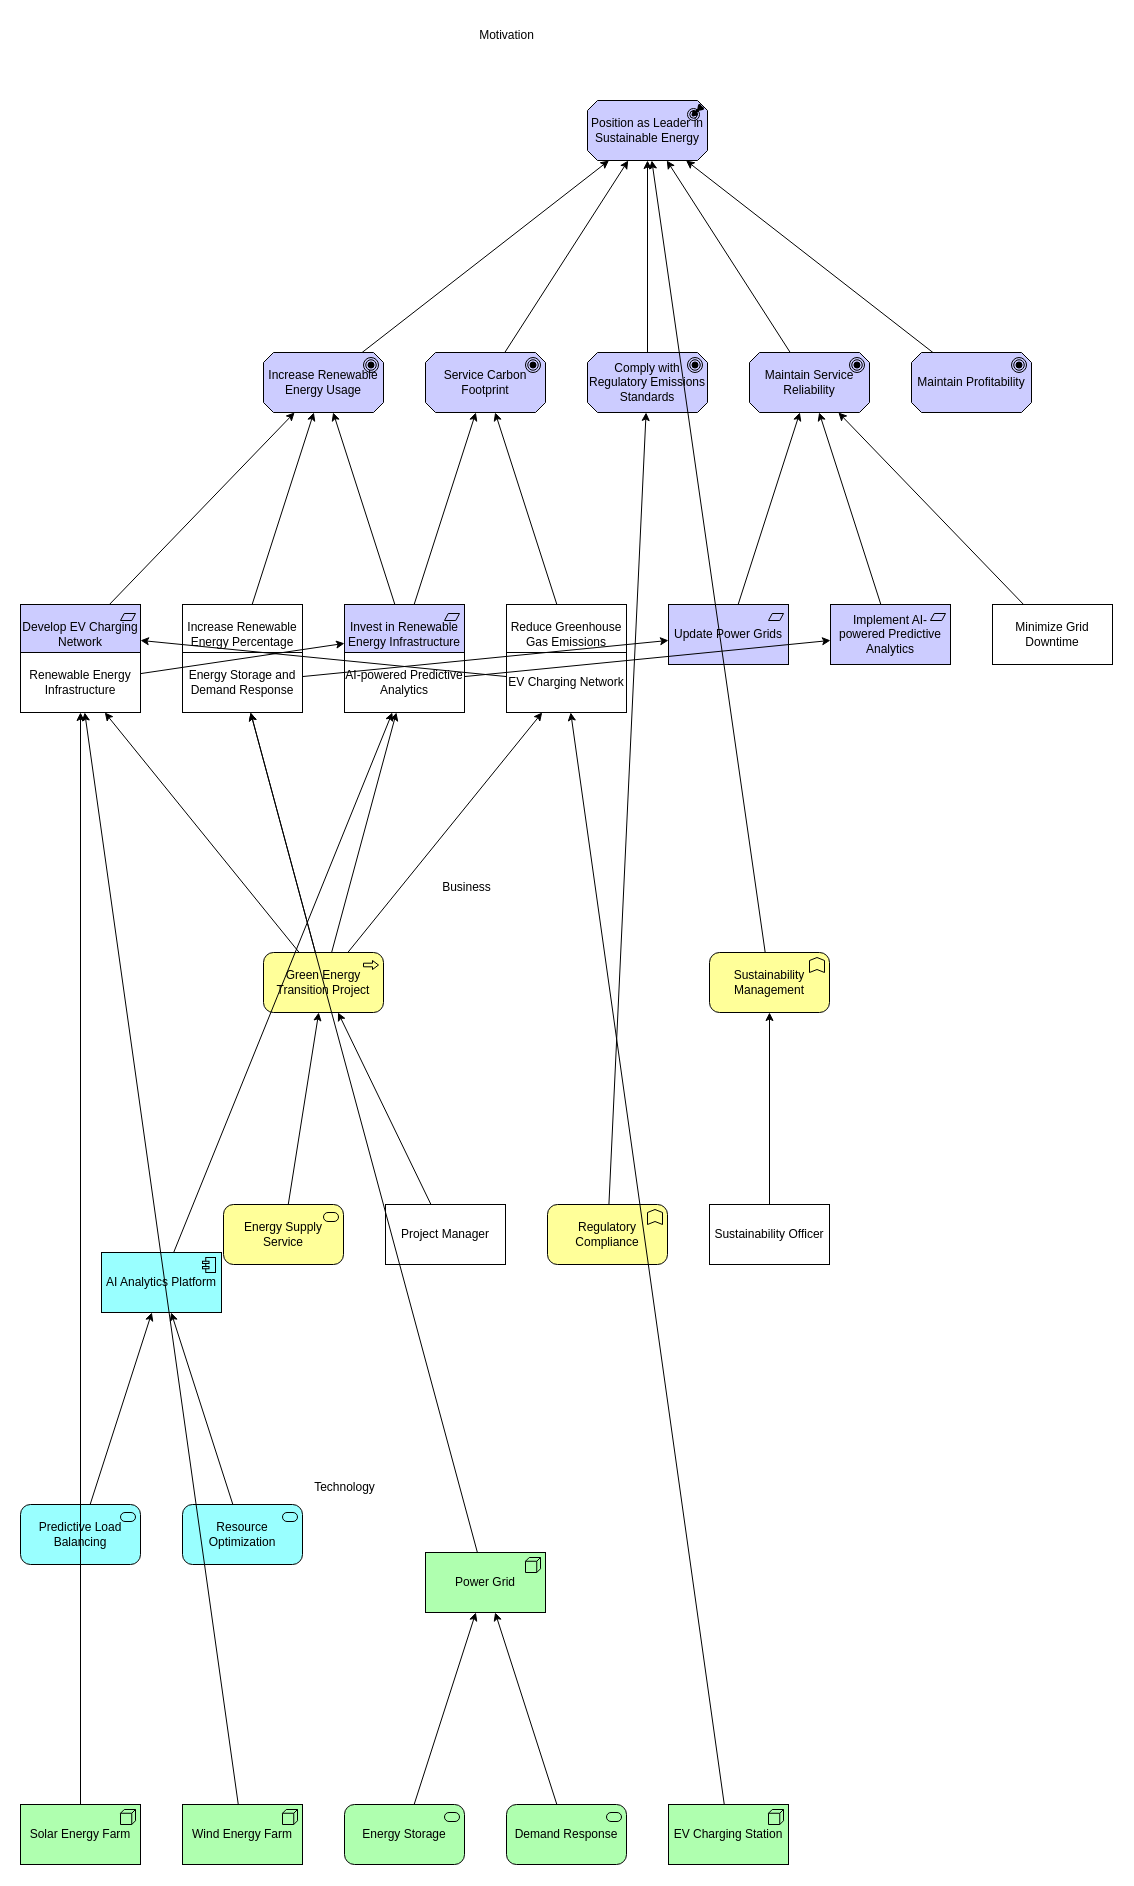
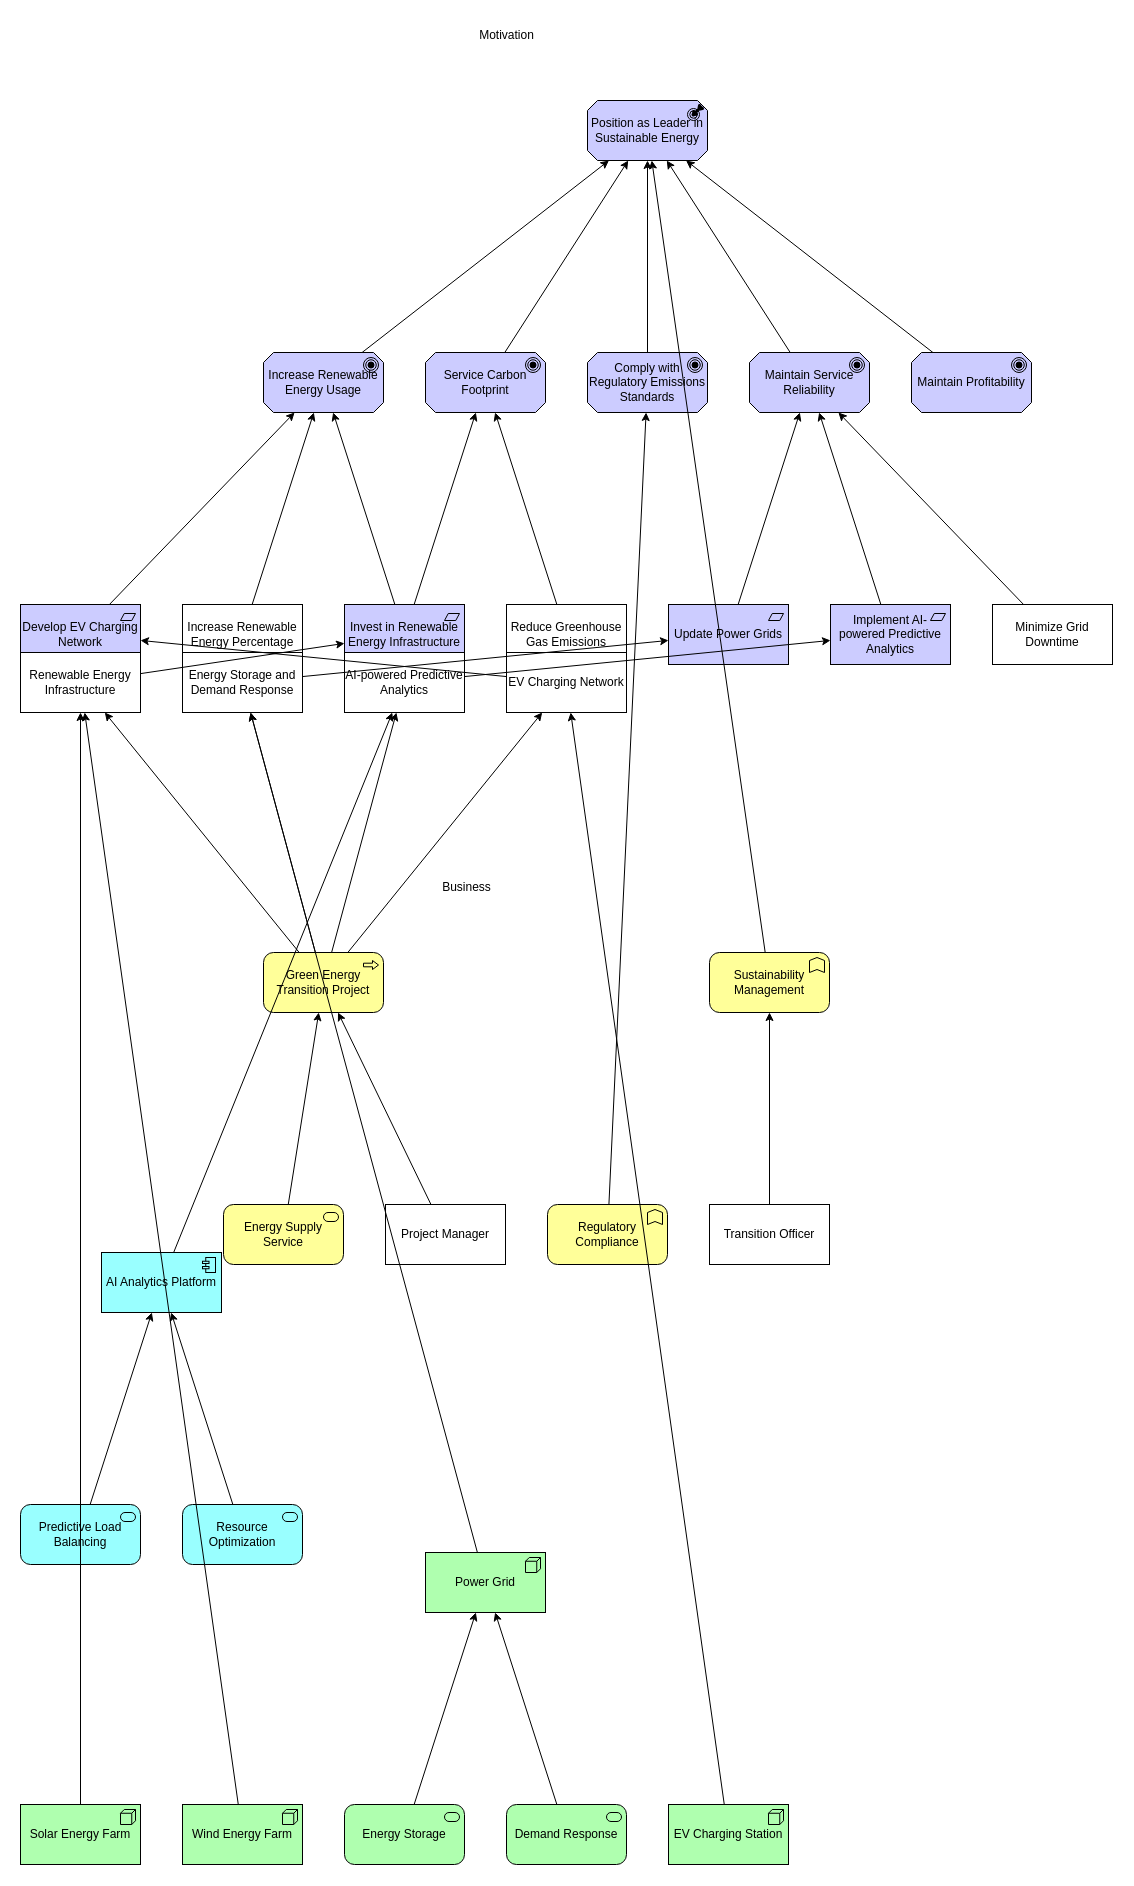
- <mxCell id="43" value="Sustainability Officer" style="html=1;outlineConnect=0;whiteSpace=wrap;fillColor=#FFFFFF;shape=mxgraph.archimate3.rectangle;" vertex="1" parent="1"><mxGeometry x="709" y="1204" width="120" height="60" as="geometry" /></mxCell>
+ <mxCell id="43" value="Transition Officer" style="html=1;outlineConnect=0;whiteSpace=wrap;fillColor=#FFFFFF;shape=mxgraph.archimate3.rectangle;" vertex="1" parent="1"><mxGeometry x="709" y="1204" width="120" height="60" as="geometry" /></mxCell>
- <mxCell id="59" value="Technology" style="text;html=1;align=center;verticalAlign=middle;resizable=0;points=[];" vertex="1" parent="1"><mxGeometry x="244" y="1472" width="200" height="30" as="geometry" /></mxCell>
